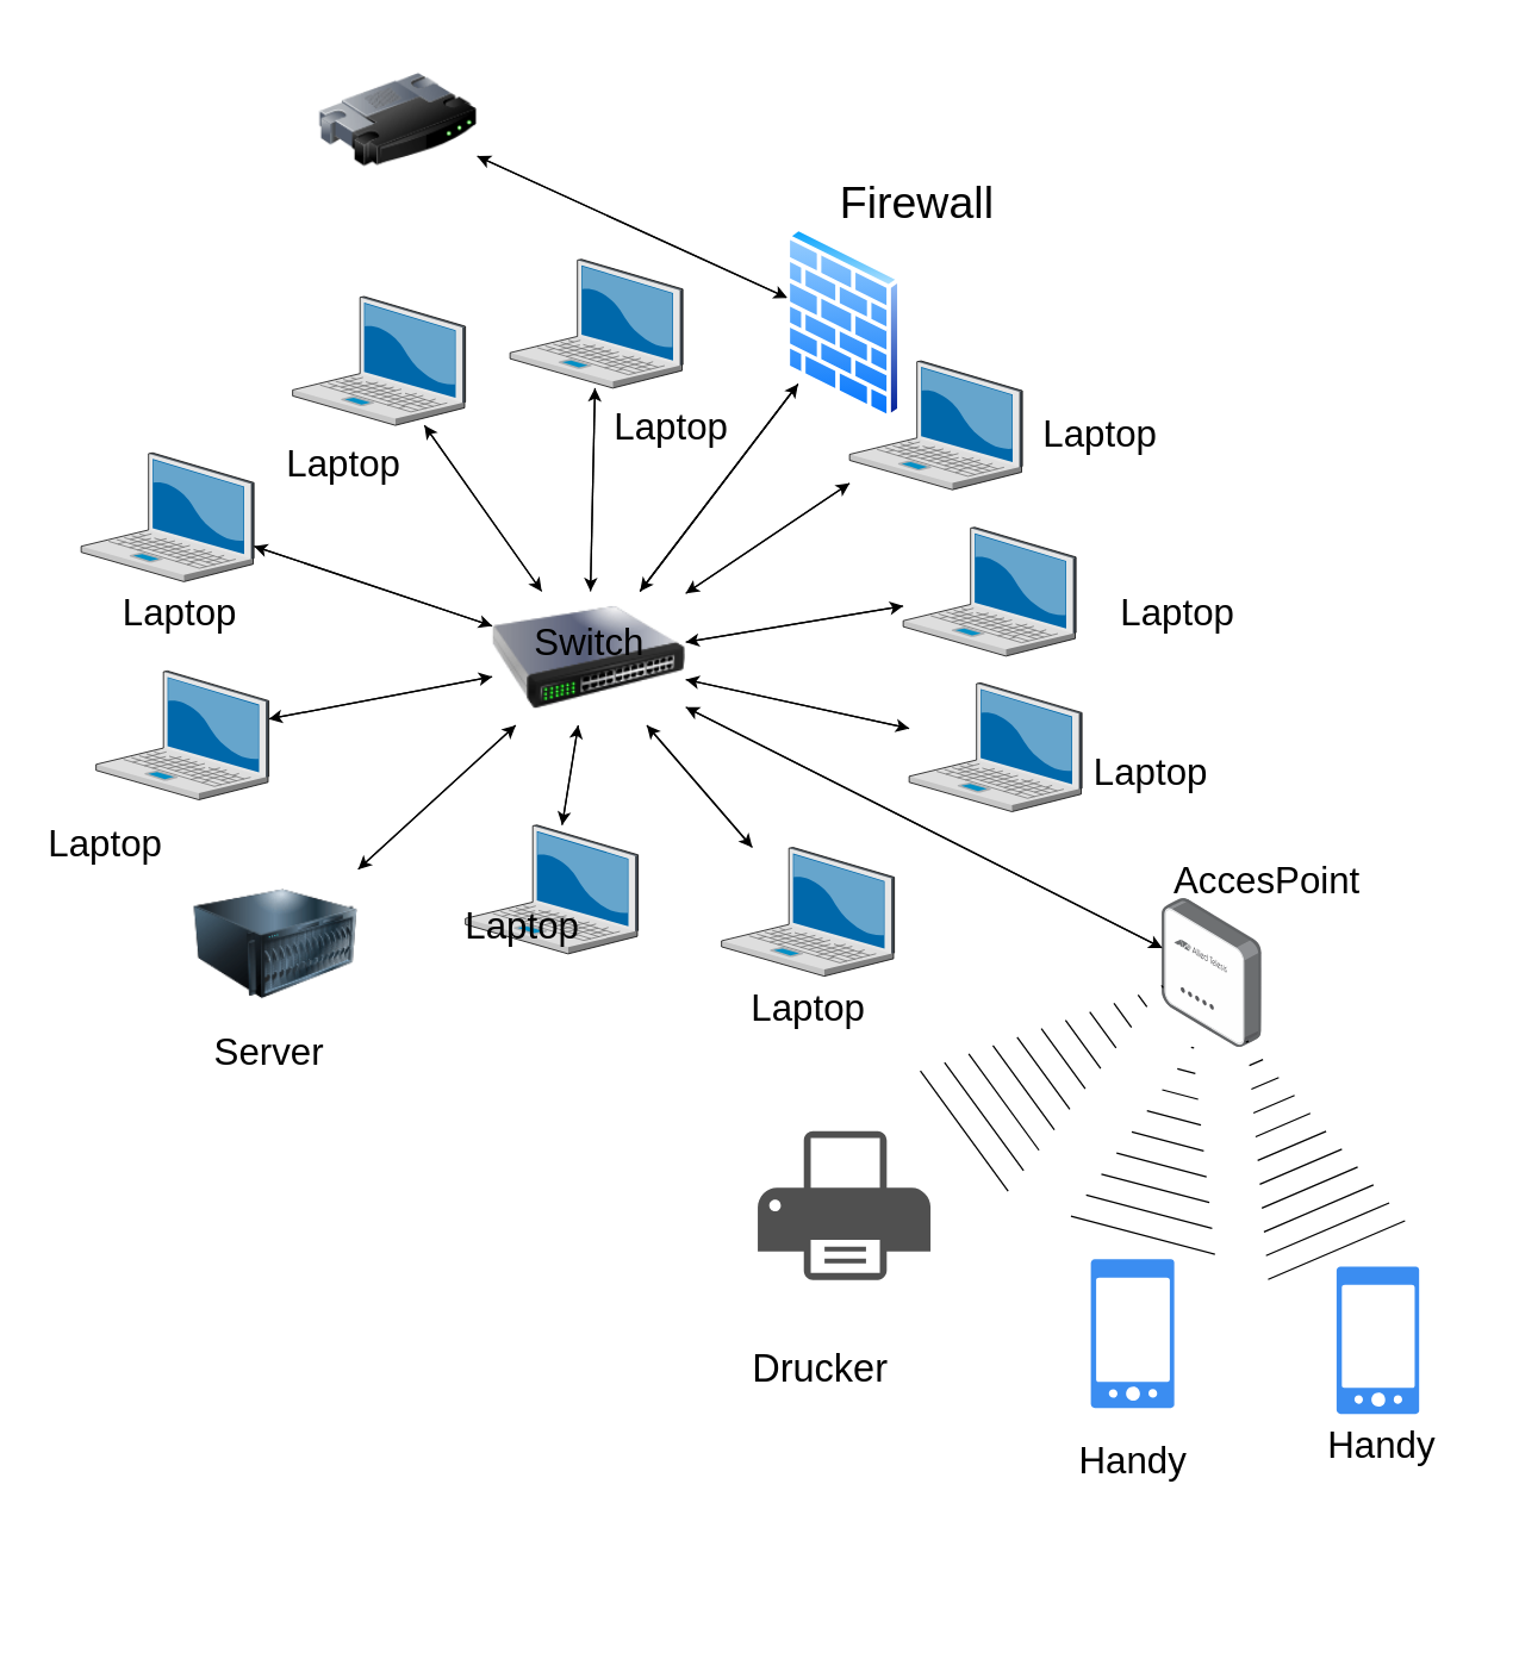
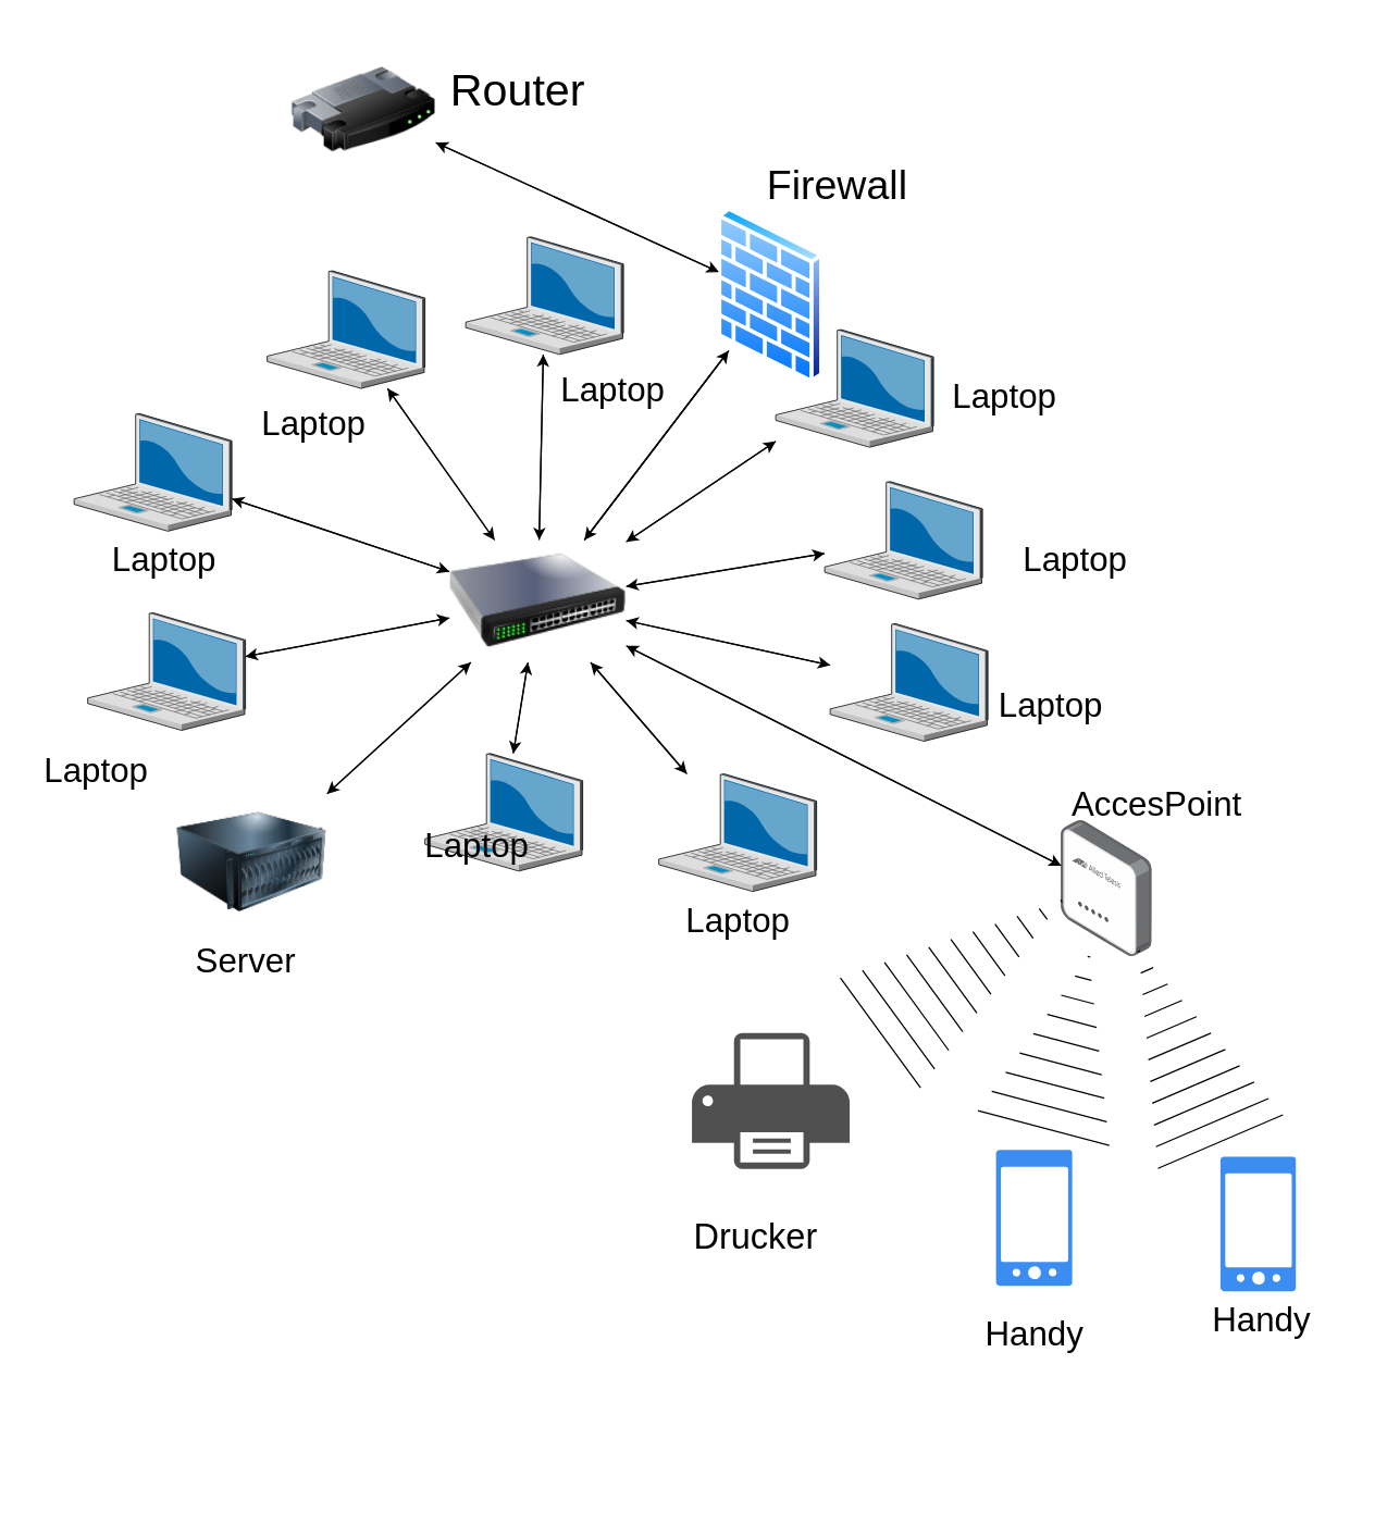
+ <mxCell id="54" value="&lt;font style=&quot;font-size: 33px;&quot;&gt;Router&lt;/font&gt;" style="text;html=1;align=center;verticalAlign=middle;resizable=0;points=[];autosize=1;strokeColor=none;fillColor=none;" vertex="1" parent="1"><mxGeometry x="320" y="40" width="120" height="50" as="geometry" /></mxCell>
- <mxCell id="66" value="&lt;font style=&quot;font-size: 25px;&quot;&gt;Switch&lt;/font&gt;" style="text;html=1;align=center;verticalAlign=middle;resizable=0;points=[];autosize=1;strokeColor=none;fillColor=none;fontSize=20;" vertex="1" parent="1"><mxGeometry x="345" y="410" width="100" height="40" as="geometry" /></mxCell>
- <mxCell id="52" value="&lt;font style=&quot;font-size: 26px;&quot;&gt;Drucker&lt;/font&gt;" style="text;html=1;align=center;verticalAlign=middle;resizable=0;points=[];autosize=1;strokeColor=none;fillColor=none;" vertex="1" parent="1"><mxGeometry x="495" y="899" width="110" height="40" as="geometry" /></mxCell>
+ <mxCell id="52" value="&lt;font style=&quot;font-size: 26px;&quot;&gt;Drucker&lt;/font&gt;" style="text;html=1;align=center;verticalAlign=middle;resizable=0;points=[];autosize=1;strokeColor=none;fillColor=none;" vertex="1" parent="1"><mxGeometry x="500" y="889" width="110" height="40" as="geometry" /></mxCell>
